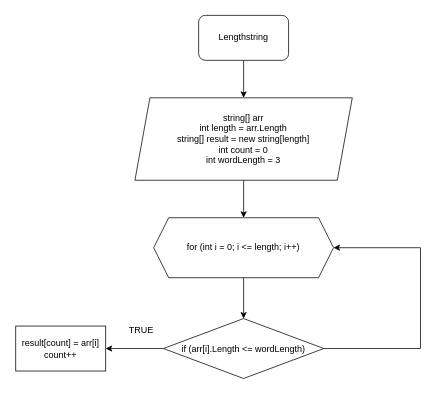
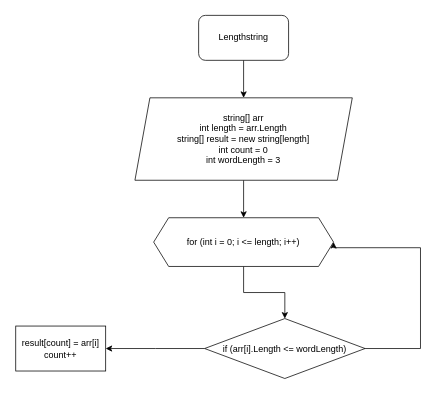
- <mxCell id="7" value="for (int i = 0; i &amp;lt;= length; i++)" style="shape=hexagon;perimeter=hexagonPerimeter2;whiteSpace=wrap;html=1;fixedSize=1;strokeColor=#000000;fontColor=#000000;" vertex="1" parent="1"><mxGeometry x="204" y="290" width="240" height="80" as="geometry" /></mxCell>
+ <mxCell id="7" value="for (int i = 0; i &amp;lt;= length; i++)" style="shape=hexagon;perimeter=hexagonPerimeter2;whiteSpace=wrap;html=1;fixedSize=1;strokeColor=#000000;fontColor=#000000;" vertex="1" parent="1"><mxGeometry x="204" y="290" width="240" height="65" as="geometry" /></mxCell>
- <mxCell id="11" value="TRUE" style="text;html=1;align=center;verticalAlign=middle;resizable=0;points=[];autosize=1;strokeColor=none;fillColor=none;fontColor=#000000;" vertex="1" parent="1"><mxGeometry x="157" y="424.5" width="60" height="30" as="geometry" /></mxCell>
- <mxCell id="10" value="if (arr[i].Length &amp;lt;= wordLength)" style="rhombus;whiteSpace=wrap;html=1;strokeColor=#000000;fontColor=#000000;" vertex="1" parent="1"><mxGeometry x="217" y="424.5" width="214" height="80" as="geometry" /></mxCell>
+ <mxCell id="10" value="if (arr[i].Length &amp;lt;= wordLength)" style="rhombus;whiteSpace=wrap;html=1;strokeColor=#000000;fontColor=#000000;" vertex="1" parent="1"><mxGeometry x="272" y="424.5" width="214" height="80" as="geometry" /></mxCell>
